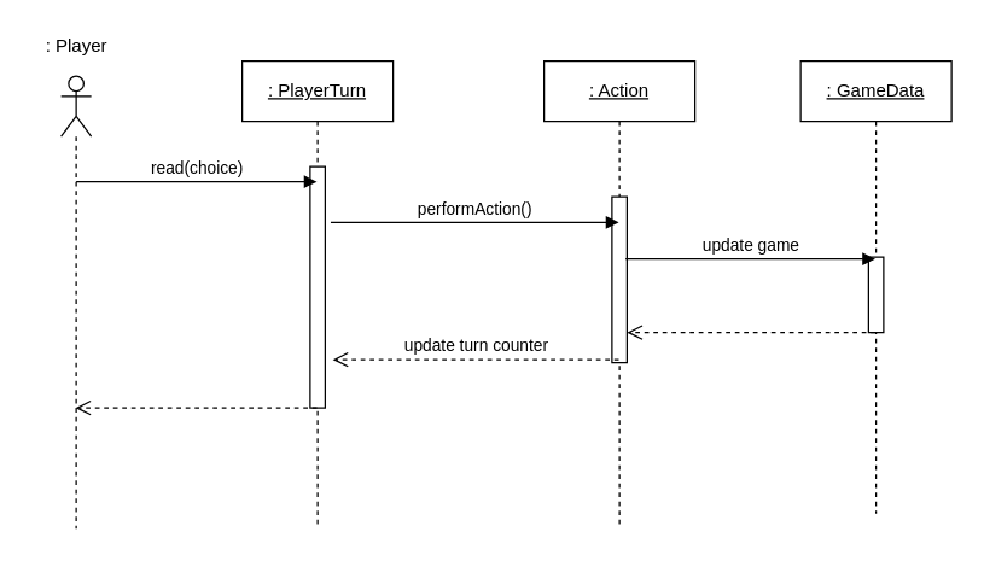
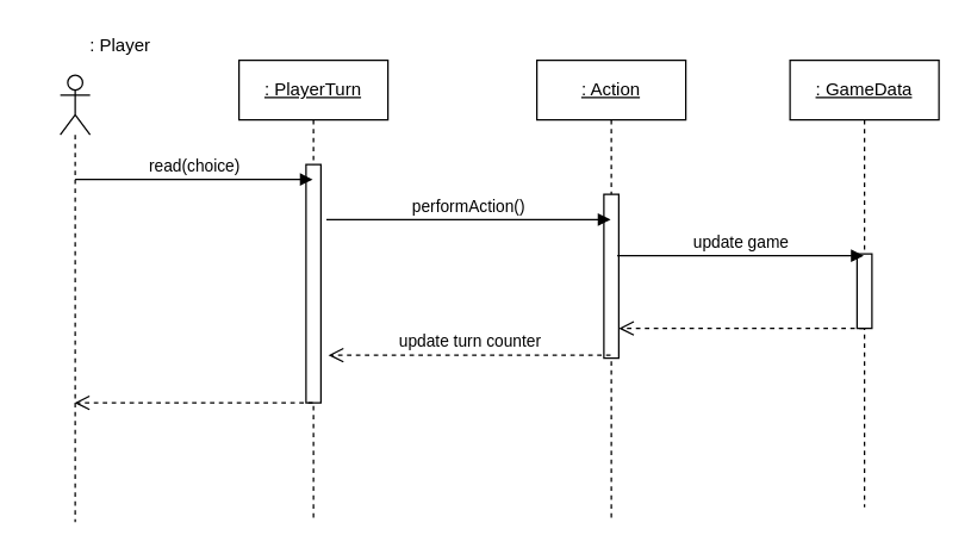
- <mxCell id="9" value=": Player" style="text;html=1;align=center;verticalAlign=middle;resizable=0;points=[];autosize=1;" parent="1" vertex="1"><mxGeometry x="20" y="20" width="60" height="20" as="geometry" /></mxCell>
+ <mxCell id="9" value=": Player" style="text;html=1;align=center;verticalAlign=middle;resizable=0;points=[];autosize=1;" parent="1" vertex="1"><mxGeometry x="50" y="20" width="60" height="20" as="geometry" /></mxCell>
